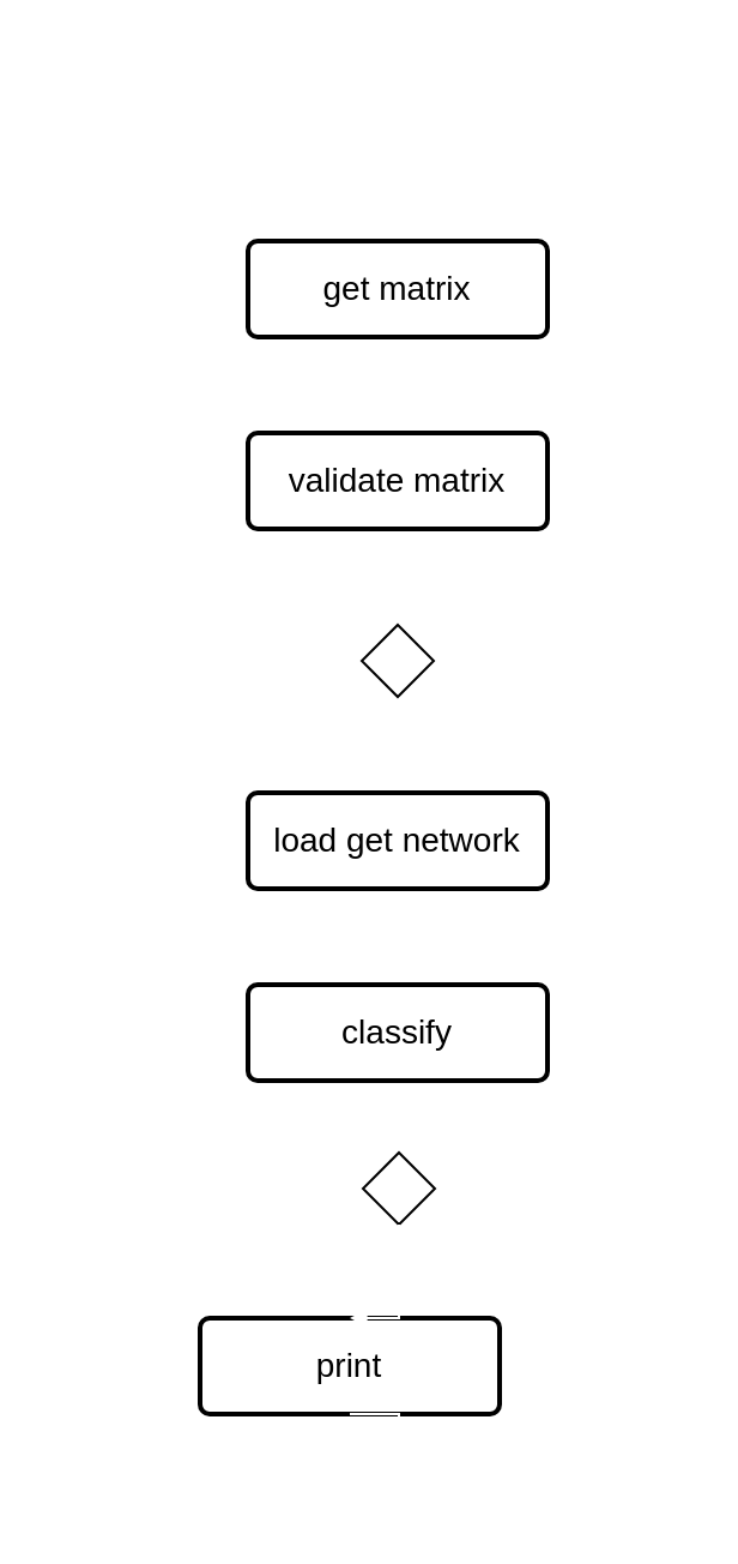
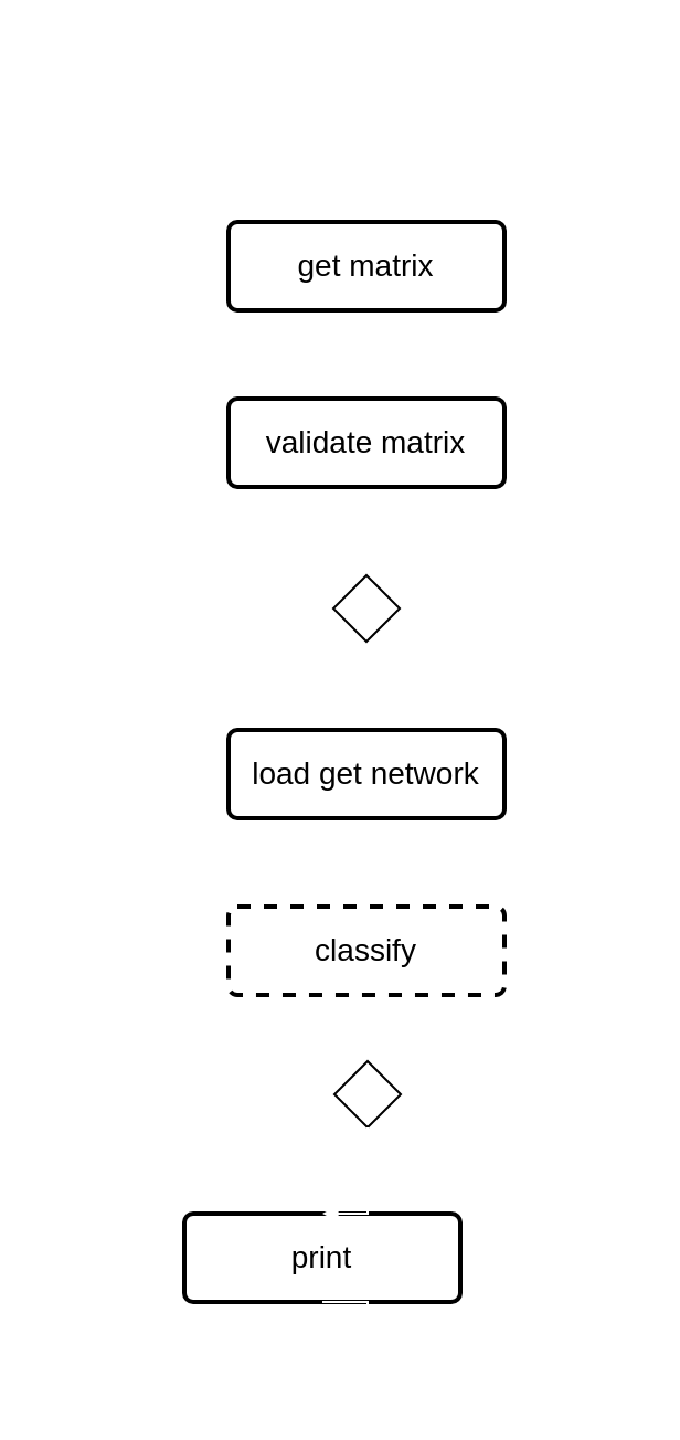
- <mxCell id="18" value="classify" style="strokeWidth=2;rounded=1;arcSize=10;whiteSpace=wrap;html=1;align=center;fontSize=14;" parent="1" vertex="1"><mxGeometry x="103" y="410" width="125" height="40" as="geometry" /></mxCell>
+ <mxCell id="18" value="classify" style="strokeWidth=2;rounded=1;arcSize=10;whiteSpace=wrap;html=1;align=center;fontSize=14;dashed=1;" parent="1" vertex="1"><mxGeometry x="103" y="410" width="125" height="40" as="geometry" /></mxCell>
